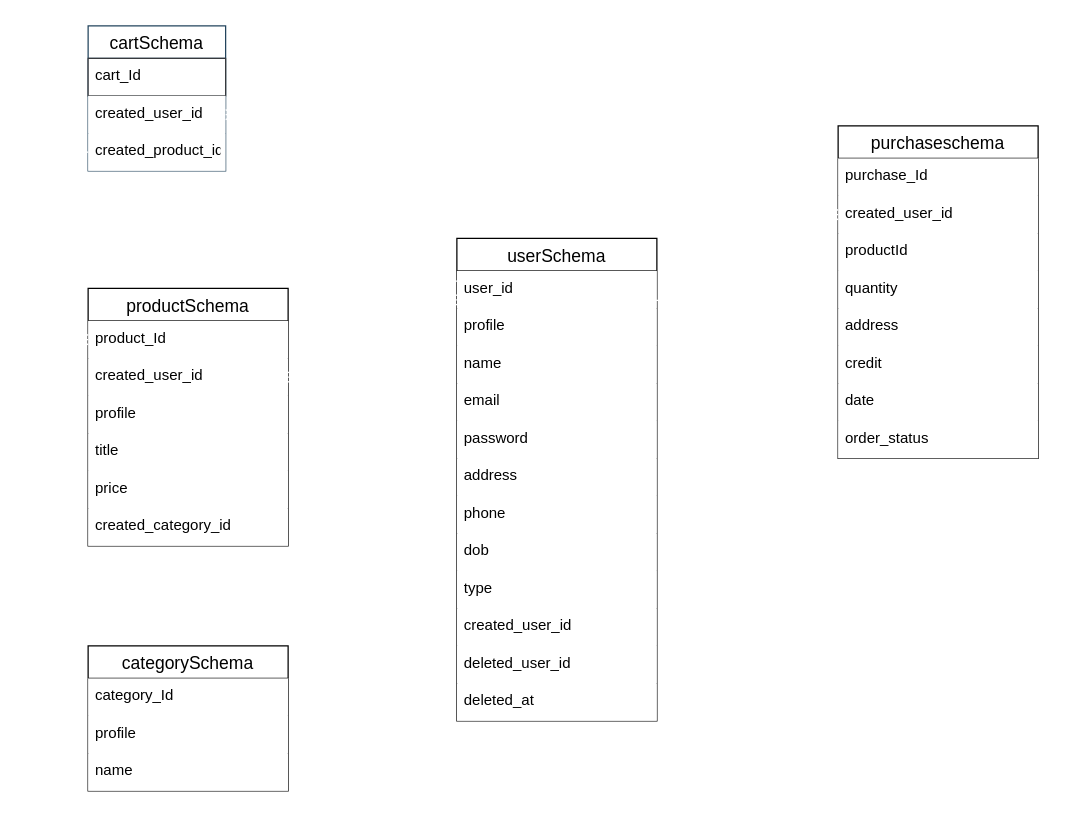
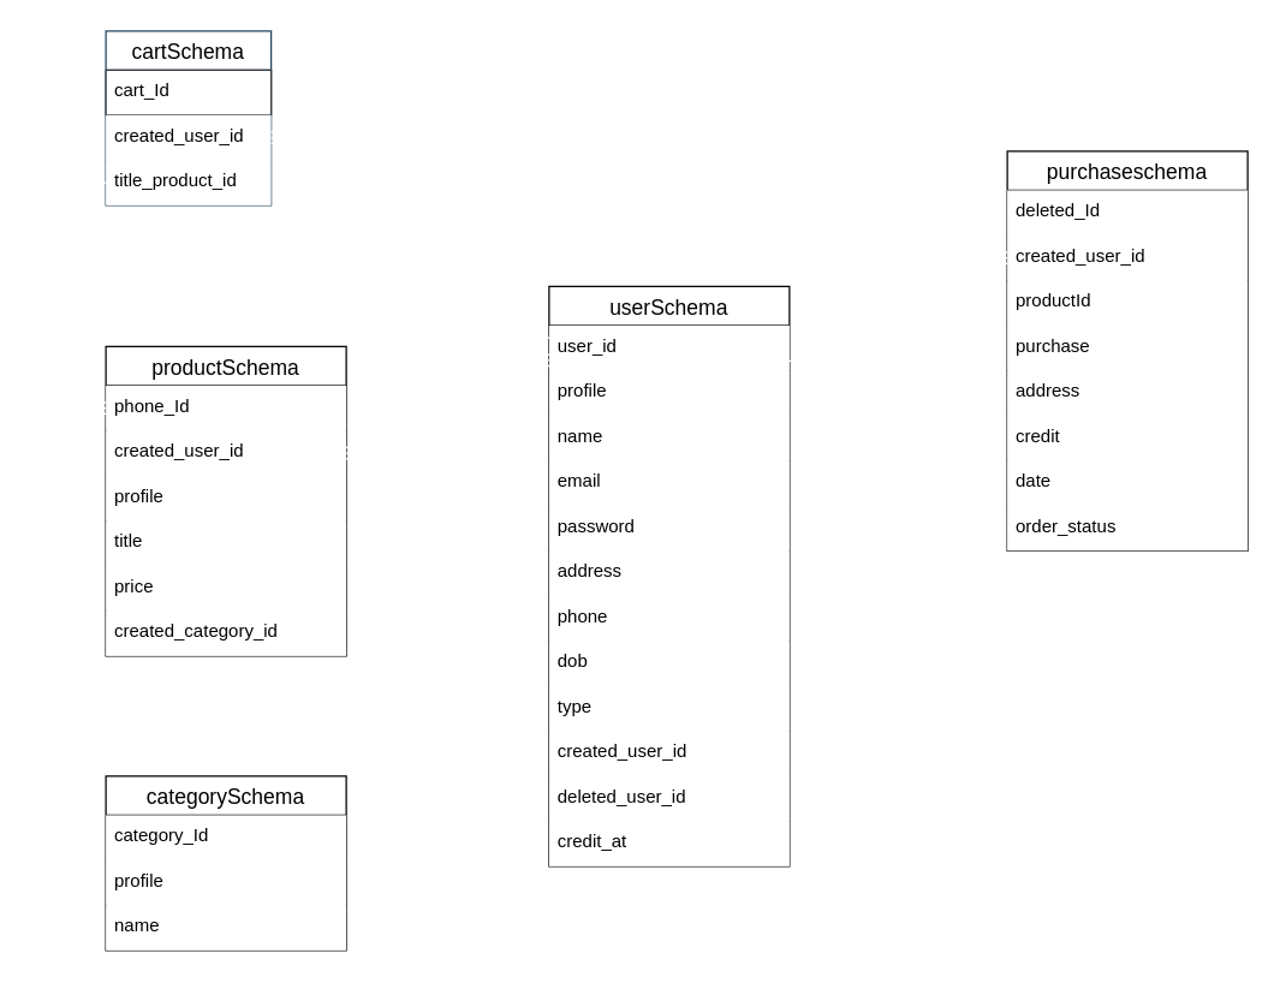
- <mxCell id="5" value="created_product_id" style="text;strokeColor=none;fillColor=#FFFFFF;spacingLeft=4;spacingRight=4;overflow=hidden;rotatable=0;points=[[0,0.5],[1,0.5]];portConstraint=eastwest;fontSize=12;fontColor=#000000;" parent="2" vertex="1"><mxGeometry y="86" width="110" height="30" as="geometry" /></mxCell>
+ <mxCell id="5" value="title_product_id" style="text;strokeColor=none;fillColor=#FFFFFF;spacingLeft=4;spacingRight=4;overflow=hidden;rotatable=0;points=[[0,0.5],[1,0.5]];portConstraint=eastwest;fontSize=12;fontColor=#000000;" parent="2" vertex="1"><mxGeometry y="86" width="110" height="30" as="geometry" /></mxCell>
- <mxCell id="31" value="purchase_Id" style="text;strokeColor=none;fillColor=#FFFFFF;spacingLeft=4;spacingRight=4;overflow=hidden;rotatable=0;points=[[0,0.5],[1,0.5]];portConstraint=eastwest;fontSize=12;fontColor=#000000;" parent="30" vertex="1"><mxGeometry y="26" width="160" height="30" as="geometry" /></mxCell>
+ <mxCell id="31" value="deleted_Id" style="text;strokeColor=none;fillColor=#FFFFFF;spacingLeft=4;spacingRight=4;overflow=hidden;rotatable=0;points=[[0,0.5],[1,0.5]];portConstraint=eastwest;fontSize=12;fontColor=#000000;" parent="30" vertex="1"><mxGeometry y="26" width="160" height="30" as="geometry" /></mxCell>
- <mxCell id="34" value="quantity" style="text;strokeColor=none;fillColor=#FFFFFF;spacingLeft=4;spacingRight=4;overflow=hidden;rotatable=0;points=[[0,0.5],[1,0.5]];portConstraint=eastwest;fontSize=12;fontColor=#000000;" parent="30" vertex="1"><mxGeometry y="116" width="160" height="30" as="geometry" /></mxCell>
+ <mxCell id="34" value="purchase" style="text;strokeColor=none;fillColor=#FFFFFF;spacingLeft=4;spacingRight=4;overflow=hidden;rotatable=0;points=[[0,0.5],[1,0.5]];portConstraint=eastwest;fontSize=12;fontColor=#000000;" parent="30" vertex="1"><mxGeometry y="116" width="160" height="30" as="geometry" /></mxCell>
- <mxCell id="20" value="product_Id" style="text;strokeColor=none;fillColor=#FFFFFF;spacingLeft=4;spacingRight=4;overflow=hidden;rotatable=0;points=[[0,0.5],[1,0.5]];portConstraint=eastwest;fontSize=12;fontColor=#000000;" parent="19" vertex="1"><mxGeometry y="26" width="160" height="30" as="geometry" /></mxCell>
+ <mxCell id="20" value="phone_Id" style="text;strokeColor=none;fillColor=#FFFFFF;spacingLeft=4;spacingRight=4;overflow=hidden;rotatable=0;points=[[0,0.5],[1,0.5]];portConstraint=eastwest;fontSize=12;fontColor=#000000;" parent="19" vertex="1"><mxGeometry y="26" width="160" height="30" as="geometry" /></mxCell>
- <mxCell id="18" value="deleted_at" style="text;strokeColor=none;fillColor=#FFFFFF;spacingLeft=4;spacingRight=4;overflow=hidden;rotatable=0;points=[[0,0.5],[1,0.5]];portConstraint=eastwest;fontSize=12;fontColor=#000000;" parent="6" vertex="1"><mxGeometry y="356" width="160" height="30" as="geometry" /></mxCell>
+ <mxCell id="18" value="credit_at" style="text;strokeColor=none;fillColor=#FFFFFF;spacingLeft=4;spacingRight=4;overflow=hidden;rotatable=0;points=[[0,0.5],[1,0.5]];portConstraint=eastwest;fontSize=12;fontColor=#000000;" parent="6" vertex="1"><mxGeometry y="356" width="160" height="30" as="geometry" /></mxCell>
